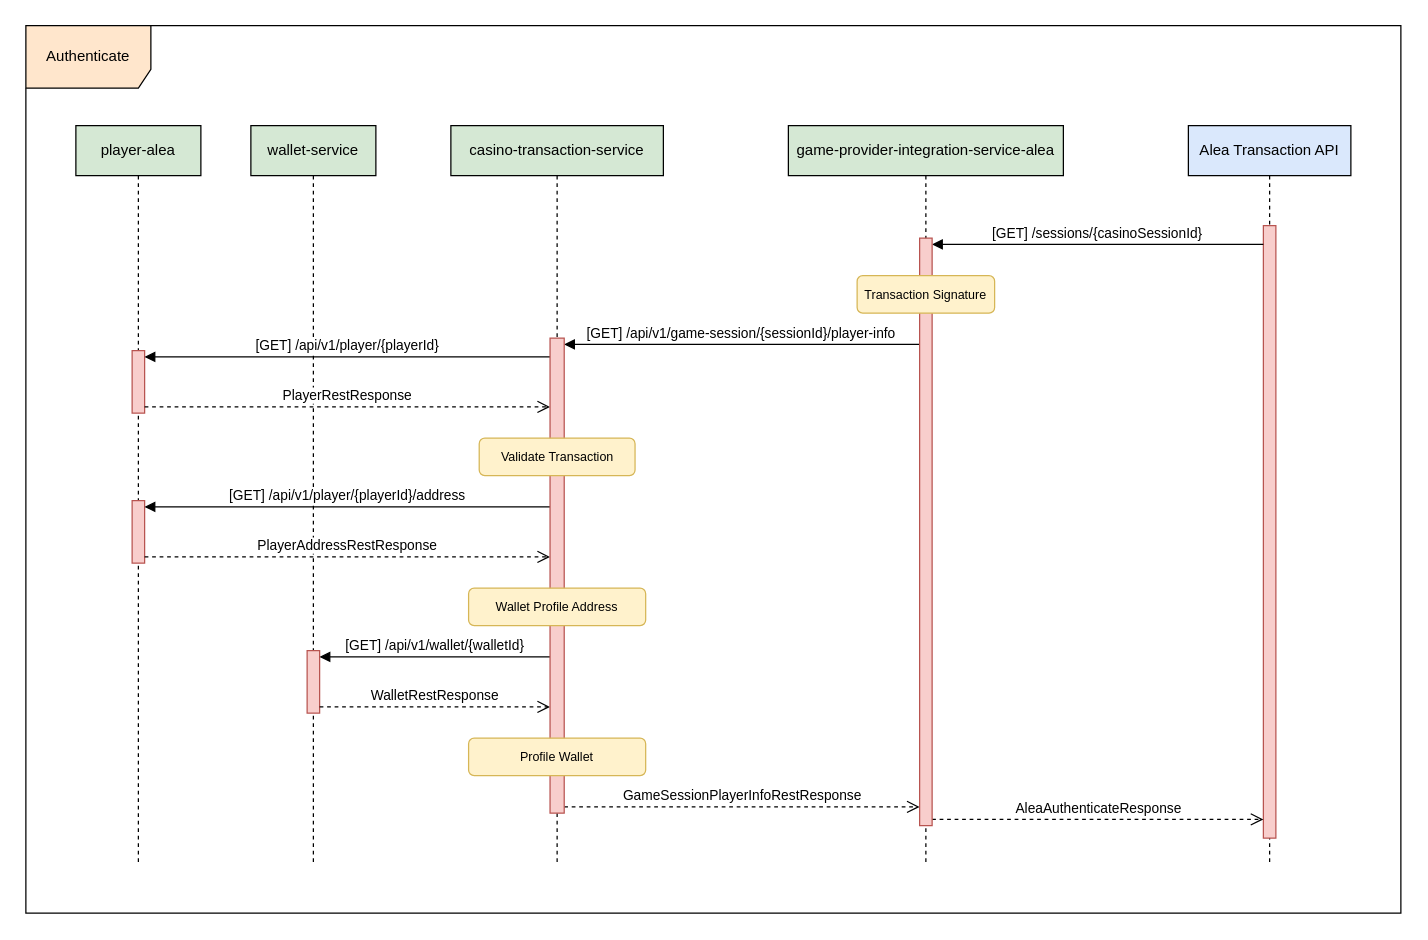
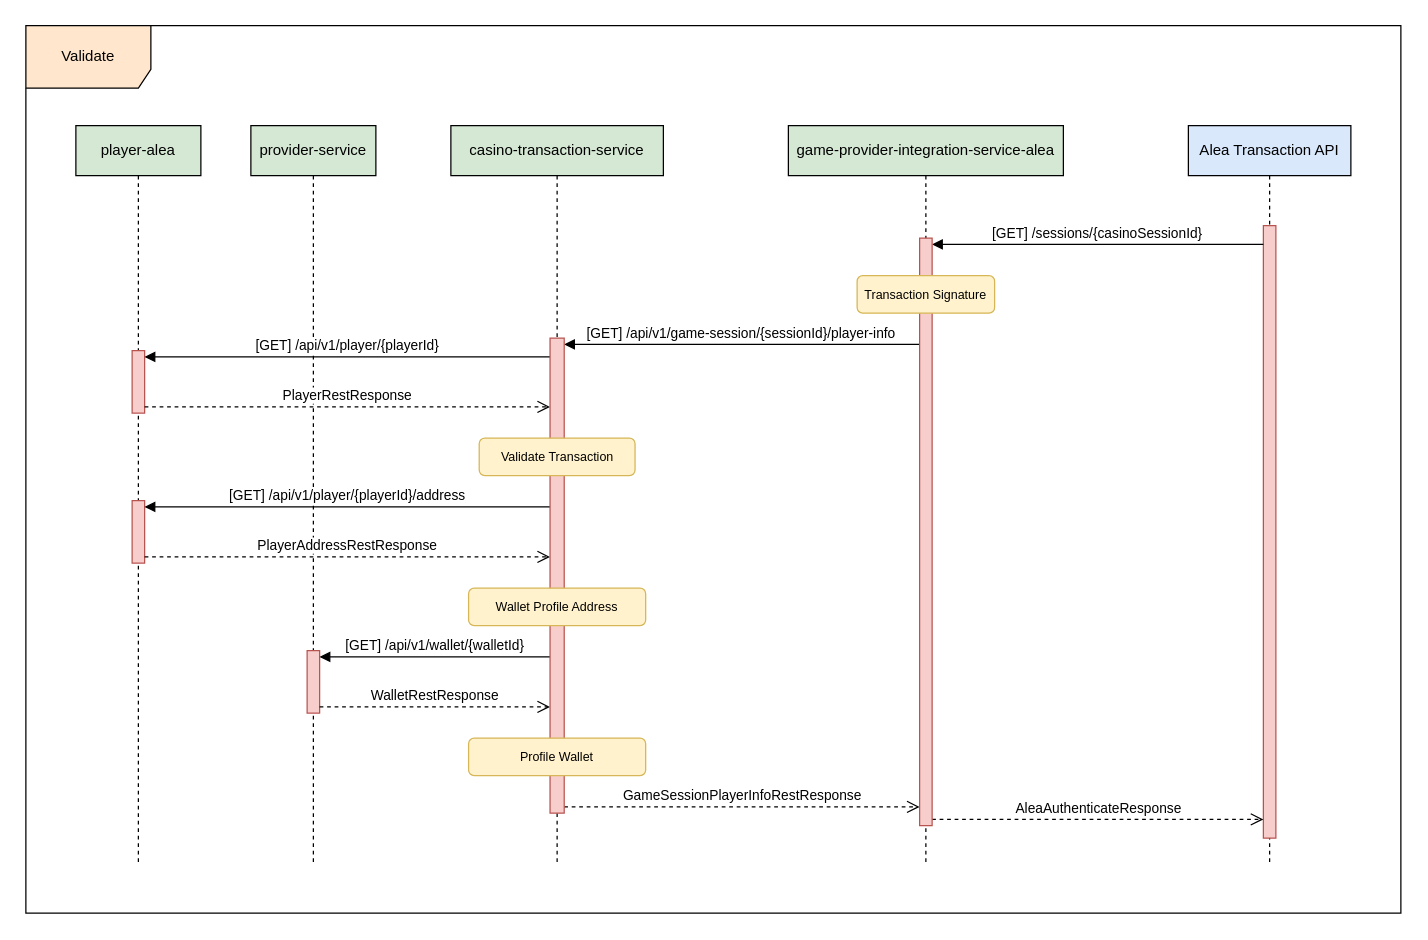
- <mxCell id="5" value="Authenticate" style="shape=umlFrame;whiteSpace=wrap;html=1;pointerEvents=0;width=100;height=50;fillColor=#ffe6cc;strokeColor=#000000;" parent="1" vertex="1"><mxGeometry x="20" y="20" width="1100" height="710" as="geometry" /></mxCell>
+ <mxCell id="5" value="Validate" style="shape=umlFrame;whiteSpace=wrap;html=1;pointerEvents=0;width=100;height=50;fillColor=#ffe6cc;strokeColor=#000000;" parent="1" vertex="1"><mxGeometry x="20" y="20" width="1100" height="710" as="geometry" /></mxCell>
- <mxCell id="12" value="wallet-service" style="shape=umlLifeline;perimeter=lifelinePerimeter;whiteSpace=wrap;html=1;container=1;dropTarget=0;collapsible=0;recursiveResize=0;outlineConnect=0;portConstraint=eastwest;newEdgeStyle={&quot;curved&quot;:0,&quot;rounded&quot;:0};fillColor=#d5e8d4;strokeColor=#000000;" parent="1" vertex="1"><mxGeometry x="200" y="100" width="100" height="590" as="geometry" /></mxCell>
+ <mxCell id="12" value="provider-service" style="shape=umlLifeline;perimeter=lifelinePerimeter;whiteSpace=wrap;html=1;container=1;dropTarget=0;collapsible=0;recursiveResize=0;outlineConnect=0;portConstraint=eastwest;newEdgeStyle={&quot;curved&quot;:0,&quot;rounded&quot;:0};fillColor=#d5e8d4;strokeColor=#000000;" parent="1" vertex="1"><mxGeometry x="200" y="100" width="100" height="590" as="geometry" /></mxCell>
